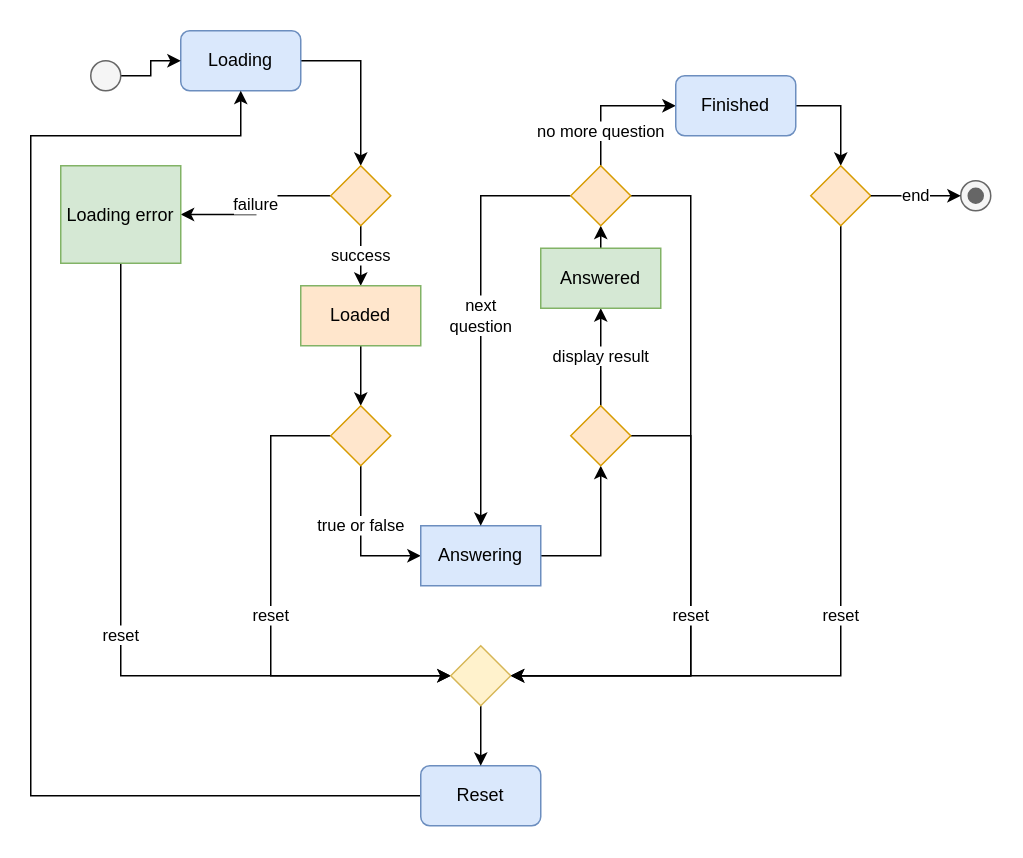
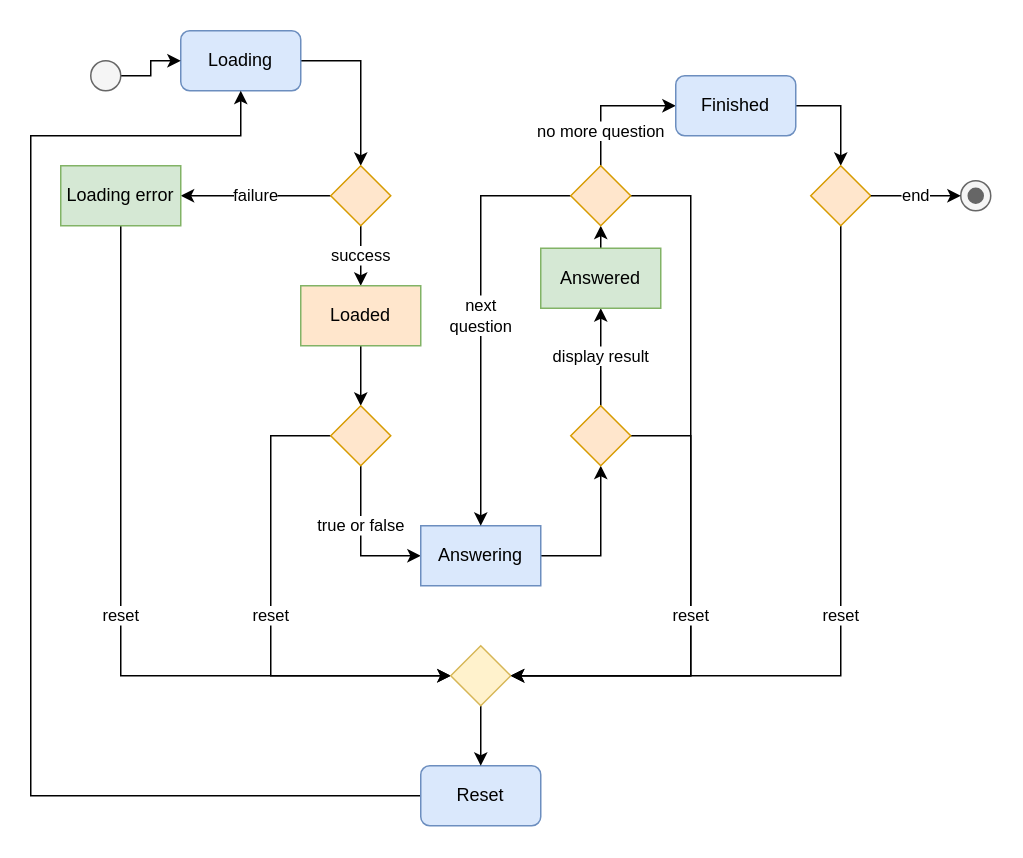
- <mxCell id="30" value="Loading error" style="rounded=0;whiteSpace=wrap;html=1;fillColor=#d5e8d4;strokeColor=#82b366;" vertex="1" parent="1"><mxGeometry x="40" y="110" width="80" height="65" as="geometry" /></mxCell>
+ <mxCell id="30" value="Loading error" style="rounded=0;whiteSpace=wrap;html=1;fillColor=#d5e8d4;strokeColor=#82b366;" vertex="1" parent="1"><mxGeometry x="40" y="110" width="80" height="40" as="geometry" /></mxCell>
